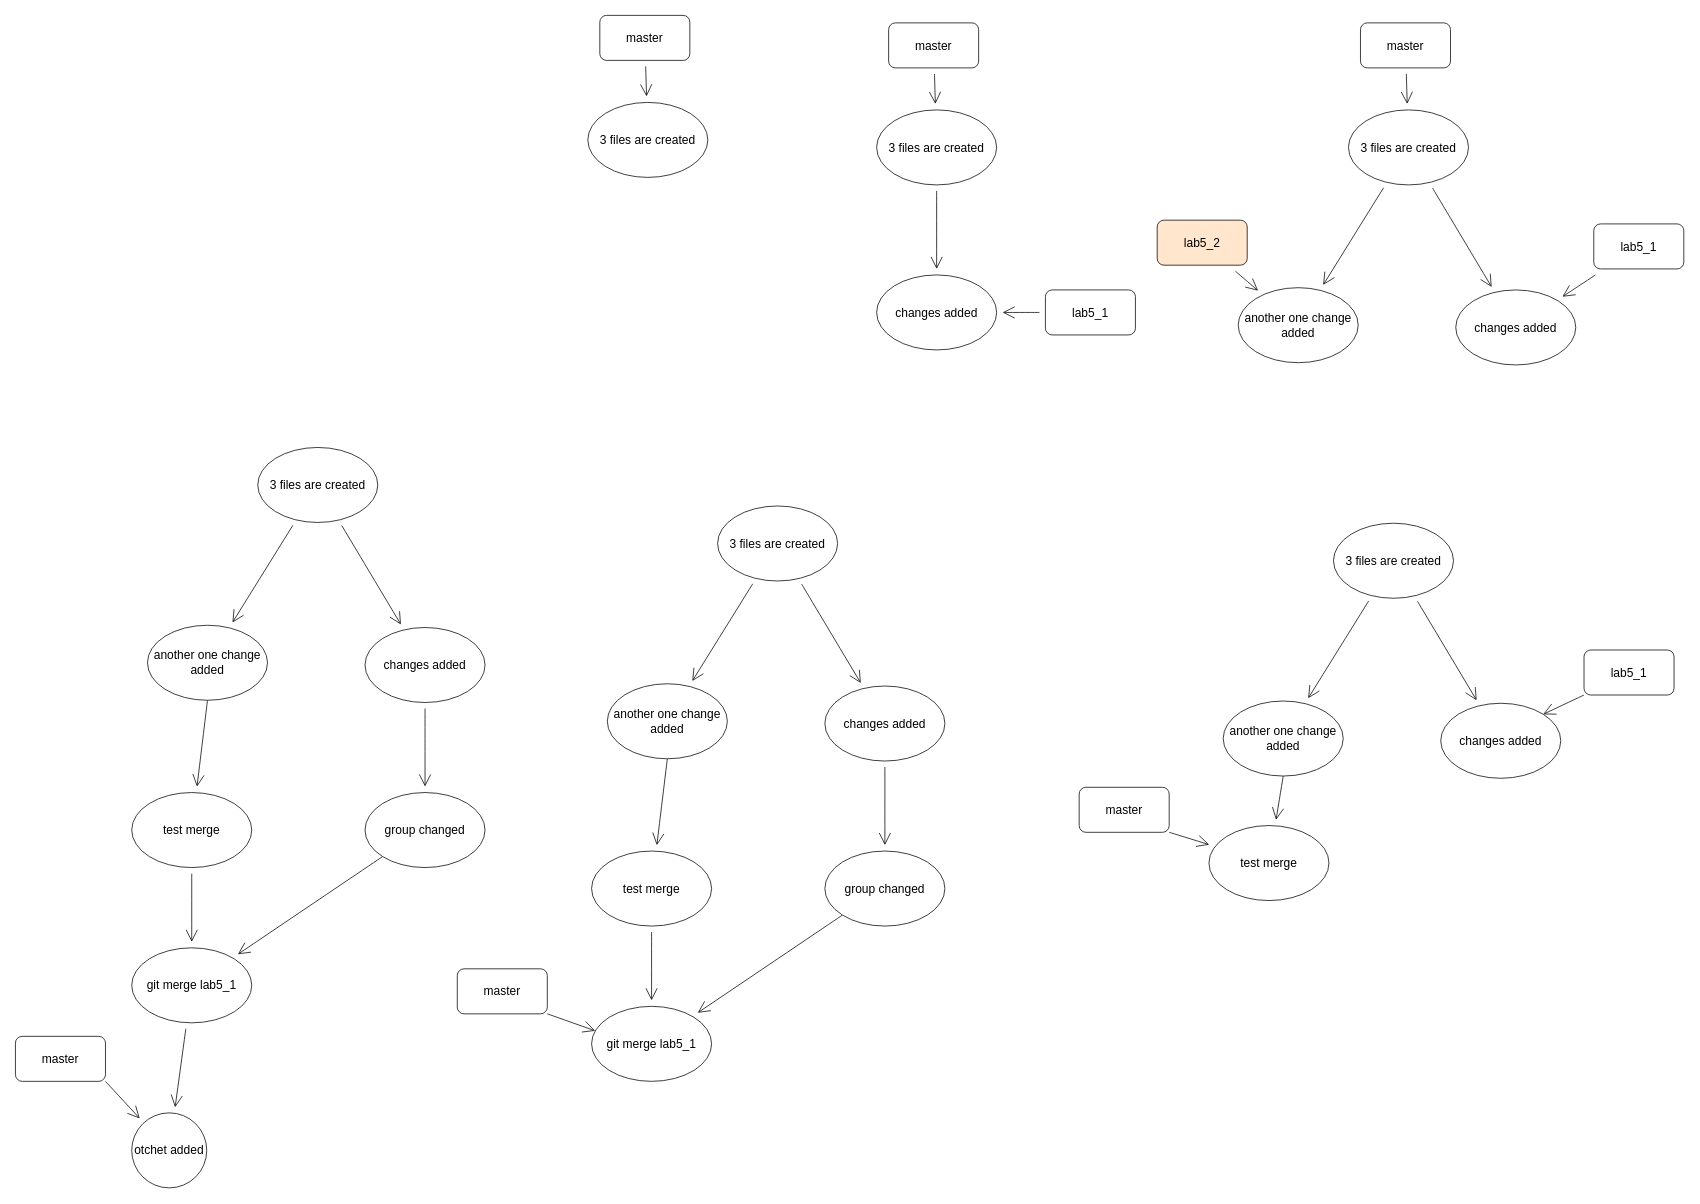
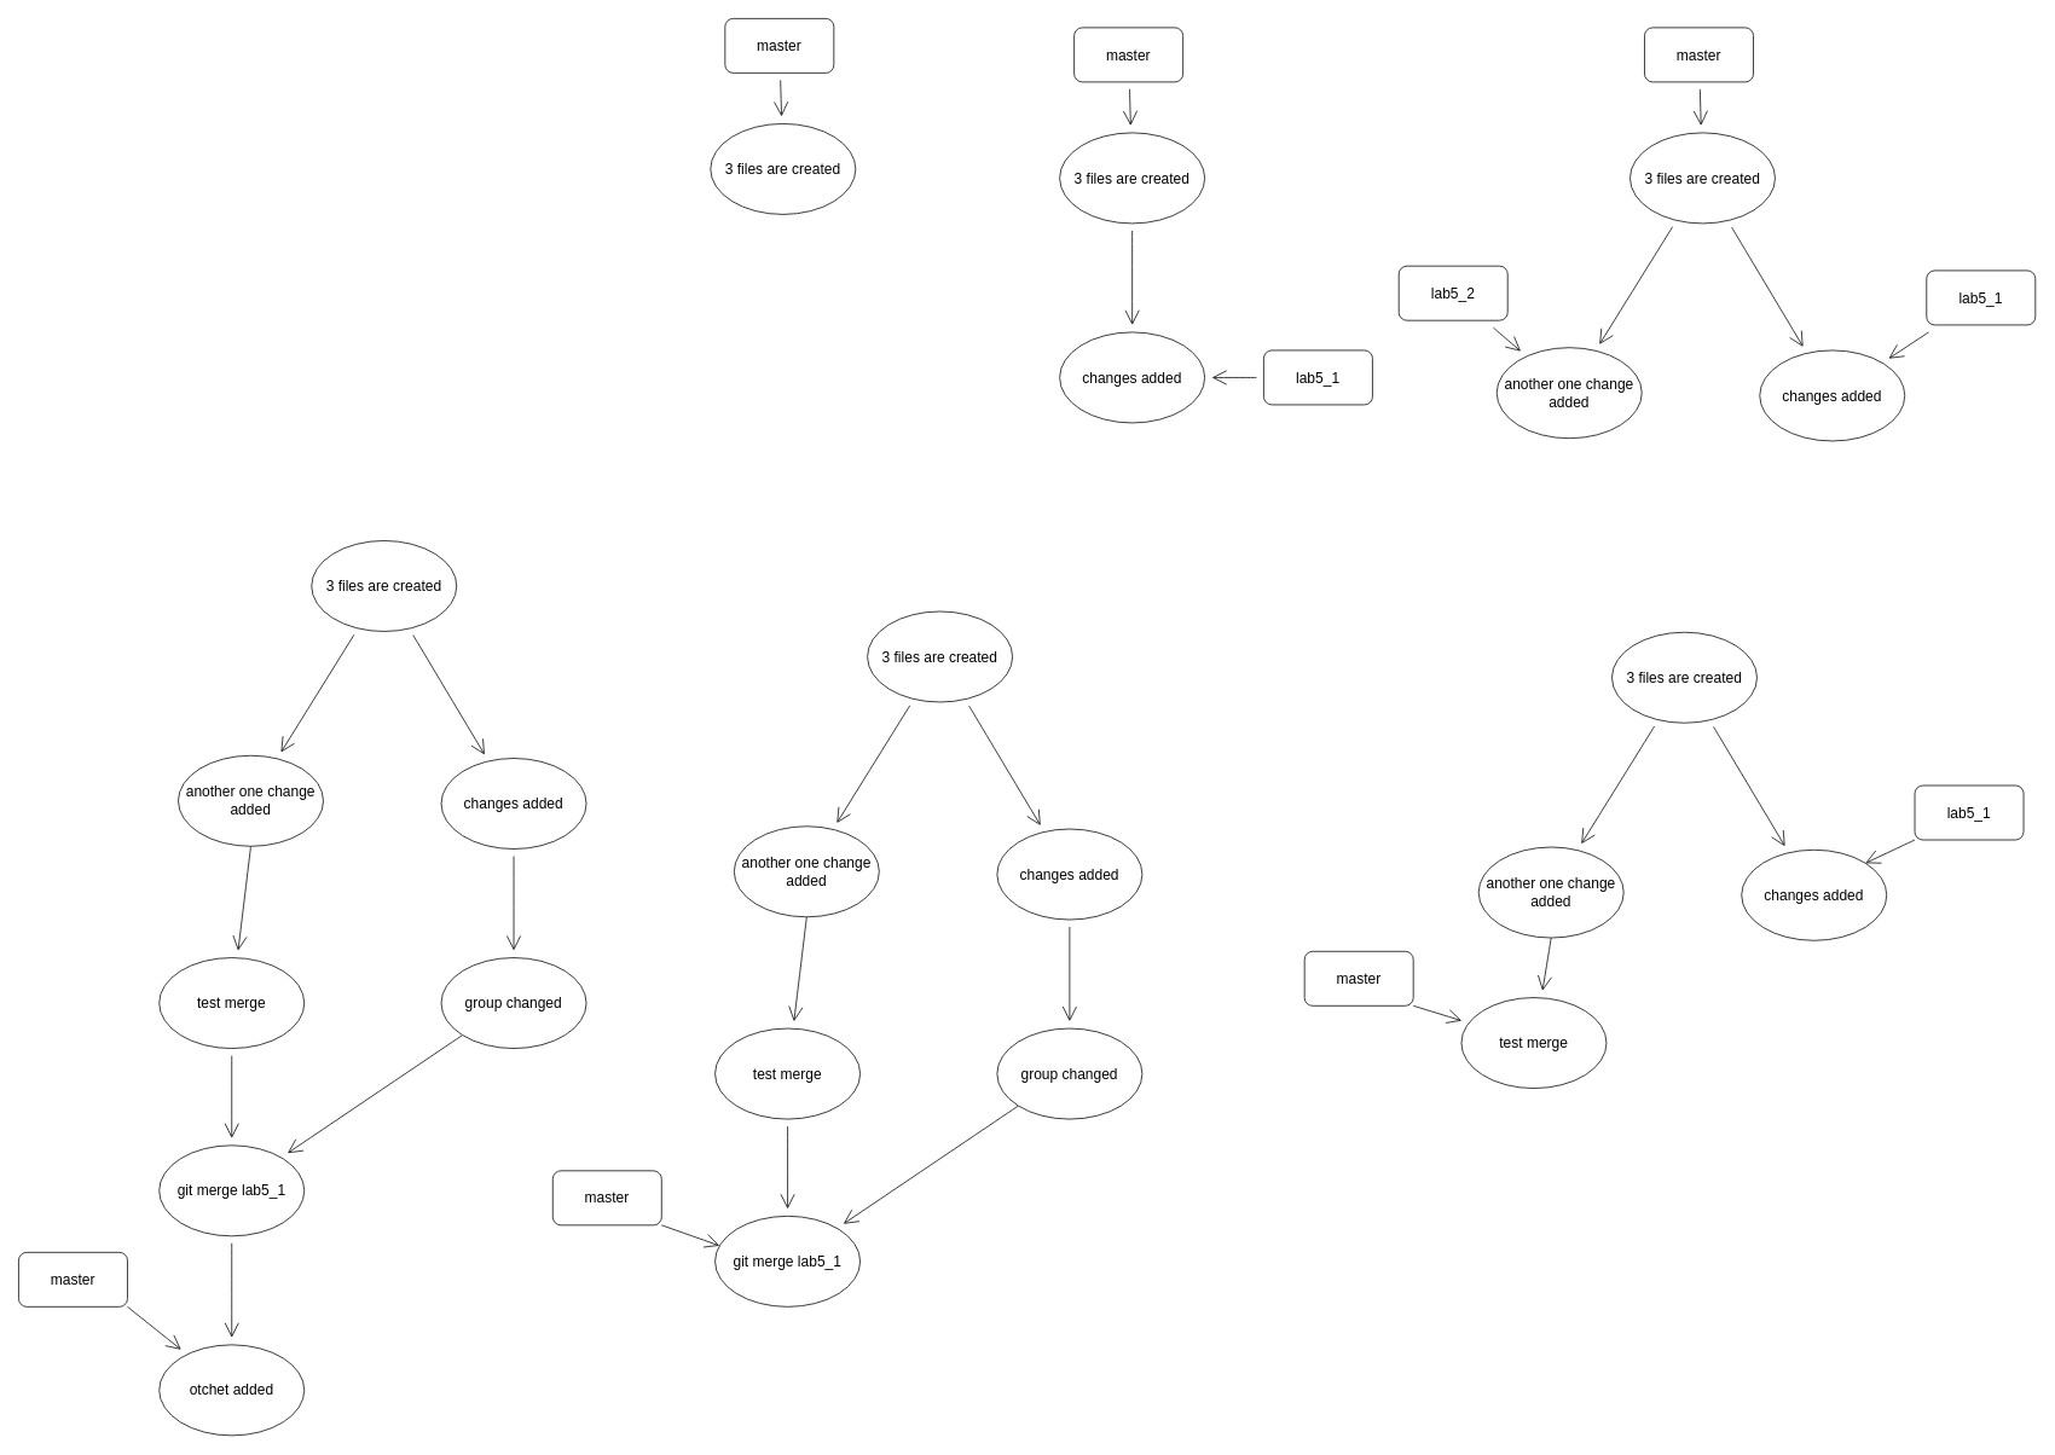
- <mxCell id="22" value="lab5_2" style="rounded=1;whiteSpace=wrap;html=1;fontSize=16;fillColor=#ffe6cc;" vertex="1" parent="1"><mxGeometry x="1542" y="293" width="120" height="60" as="geometry" /></mxCell>
+ <mxCell id="22" value="lab5_2" style="rounded=1;whiteSpace=wrap;html=1;fontSize=16;" vertex="1" parent="1"><mxGeometry x="1542" y="293" width="120" height="60" as="geometry" /></mxCell>
- <mxCell id="63" value="otchet added" style="ellipse;whiteSpace=wrap;html=1;fontSize=16;" vertex="1" parent="1"><mxGeometry x="175" y="1483" width="100" height="100" as="geometry" /></mxCell>
+ <mxCell id="63" value="otchet added" style="ellipse;whiteSpace=wrap;html=1;fontSize=16;" vertex="1" parent="1"><mxGeometry x="175" y="1483" width="160" height="100" as="geometry" /></mxCell>
